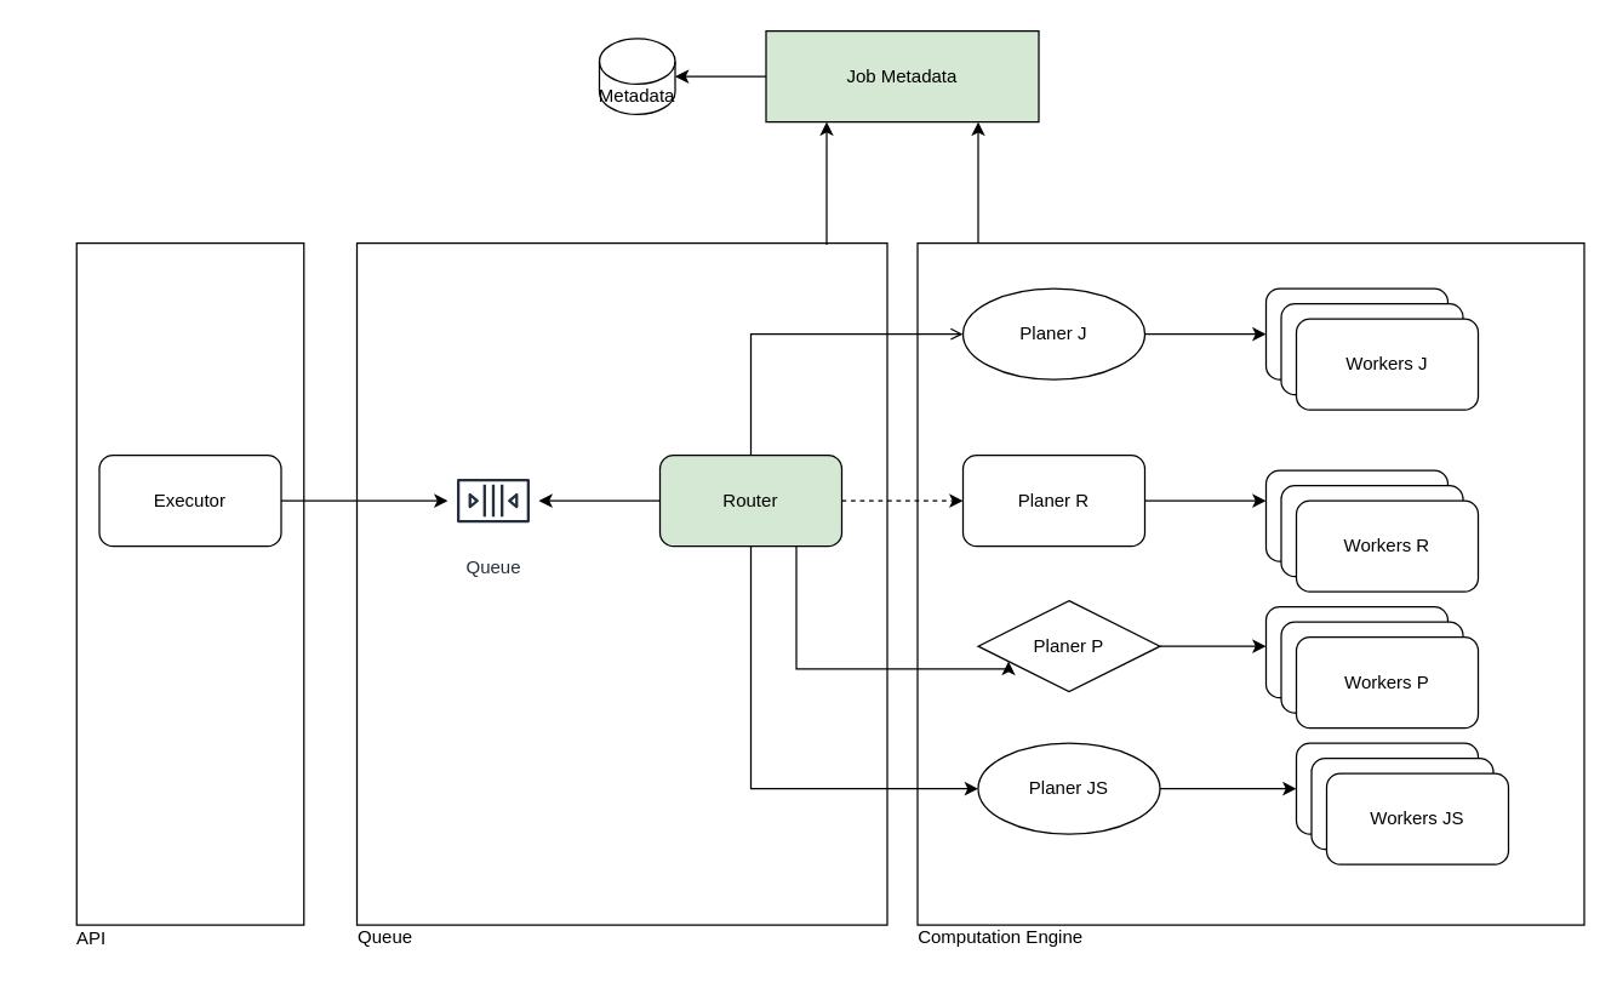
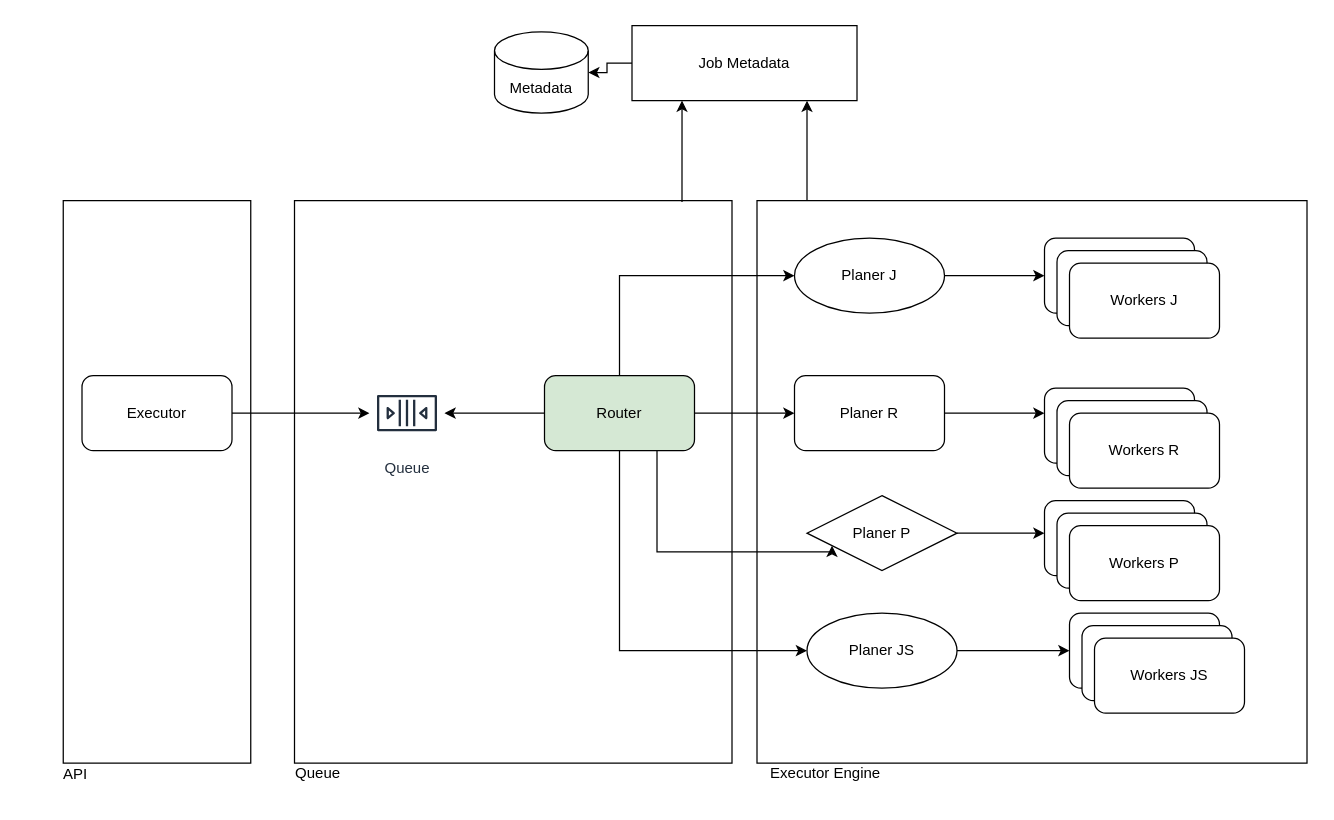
- <mxCell id="40" value="Metadata" style="shape=cylinder3;whiteSpace=wrap;html=1;boundedLbl=1;backgroundOutline=1;size=15;" parent="1" vertex="1"><mxGeometry x="395" y="25" width="50" height="50" as="geometry" /></mxCell>
+ <mxCell id="40" value="Metadata" style="shape=cylinder3;whiteSpace=wrap;html=1;boundedLbl=1;backgroundOutline=1;size=15;" parent="1" vertex="1"><mxGeometry x="395" y="25" width="75" height="65" as="geometry" /></mxCell>
- <mxCell id="39" value="Job Metadata" style="rounded=0;whiteSpace=wrap;html=1;fillColor=#d5e8d4;" parent="1" vertex="1"><mxGeometry x="505" y="20" width="180" height="60" as="geometry" /></mxCell>
+ <mxCell id="39" value="Job Metadata" style="rounded=0;whiteSpace=wrap;html=1;" parent="1" vertex="1"><mxGeometry x="505" y="20" width="180" height="60" as="geometry" /></mxCell>
- <mxCell id="10" style="edgeStyle=orthogonalEdgeStyle;rounded=0;orthogonalLoop=1;jettySize=auto;html=1;endArrow=open;" parent="1" source="14" target="16" edge="1"><mxGeometry relative="1" as="geometry"><Array as="points"><mxPoint x="495" y="220" /></Array></mxGeometry></mxCell>
+ <mxCell id="10" style="edgeStyle=orthogonalEdgeStyle;rounded=0;orthogonalLoop=1;jettySize=auto;html=1;" parent="1" source="14" target="16" edge="1"><mxGeometry relative="1" as="geometry"><Array as="points"><mxPoint x="495" y="220" /></Array></mxGeometry></mxCell>
- <mxCell id="11" style="edgeStyle=orthogonalEdgeStyle;rounded=0;orthogonalLoop=1;jettySize=auto;html=1;dashed=1;" parent="1" source="14" target="18" edge="1"><mxGeometry relative="1" as="geometry" /></mxCell>
+ <mxCell id="11" style="edgeStyle=orthogonalEdgeStyle;rounded=0;orthogonalLoop=1;jettySize=auto;html=1;" parent="1" source="14" target="18" edge="1"><mxGeometry relative="1" as="geometry" /></mxCell>
- <mxCell id="35" value="Computation Engine" style="text;html=1;strokeColor=none;fillColor=none;align=center;verticalAlign=middle;whiteSpace=wrap;rounded=0;" parent="1" vertex="1"><mxGeometry x="595" y="603" width="130" height="30" as="geometry" /></mxCell>
+ <mxCell id="35" value="Executor Engine" style="text;html=1;strokeColor=none;fillColor=none;align=center;verticalAlign=middle;whiteSpace=wrap;rounded=0;" parent="1" vertex="1"><mxGeometry x="595" y="603" width="130" height="30" as="geometry" /></mxCell>
